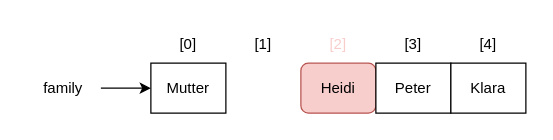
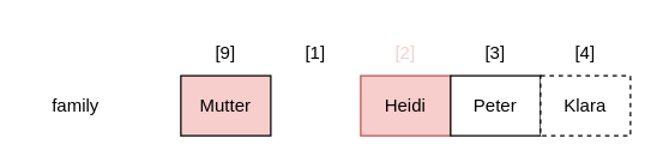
- <mxCell id="3" value="[0]" style="text;html=1;strokeColor=none;fillColor=none;align=center;verticalAlign=middle;whiteSpace=wrap;rounded=0;" vertex="1" parent="1"><mxGeometry x="120" y="20" width="60" height="30" as="geometry" /></mxCell>
+ <mxCell id="3" value="[9]" style="text;html=1;strokeColor=none;fillColor=none;align=center;verticalAlign=middle;whiteSpace=wrap;rounded=0;" vertex="1" parent="1"><mxGeometry x="120" y="20" width="60" height="30" as="geometry" /></mxCell>
- <mxCell id="9" style="edgeStyle=none;html=1;exitX=1;exitY=0.5;exitDx=0;exitDy=0;entryX=0;entryY=0.5;entryDx=0;entryDy=0;" edge="1" parent="1" source="10" target="2"><mxGeometry relative="1" as="geometry" /></mxCell>
- <mxCell id="2" value="Mutter" style="rounded=0;whiteSpace=wrap;html=1;" vertex="1" parent="1"><mxGeometry x="120" y="50" width="60" height="40" as="geometry" /></mxCell>
+ <mxCell id="2" value="Mutter" style="rounded=0;whiteSpace=wrap;html=1;fillColor=#f8cecc;" vertex="1" parent="1"><mxGeometry x="120" y="50" width="60" height="40" as="geometry" /></mxCell>
- <mxCell id="5" value="Heidi" style="whiteSpace=wrap;html=1;fillColor=#f8cecc;strokeColor=#b85450;rounded=1;" vertex="1" parent="1"><mxGeometry x="240" y="50" width="60" height="40" as="geometry" /></mxCell>
+ <mxCell id="5" value="Heidi" style="rounded=0;whiteSpace=wrap;html=1;fillColor=#f8cecc;strokeColor=#b85450;" vertex="1" parent="1"><mxGeometry x="240" y="50" width="60" height="40" as="geometry" /></mxCell>
- <mxCell id="11" value="Klara" style="rounded=0;whiteSpace=wrap;html=1;" vertex="1" parent="1"><mxGeometry x="360" y="50" width="60" height="40" as="geometry" /></mxCell>
+ <mxCell id="11" value="Klara" style="rounded=0;whiteSpace=wrap;html=1;dashed=1;" vertex="1" parent="1"><mxGeometry x="360" y="50" width="60" height="40" as="geometry" /></mxCell>
